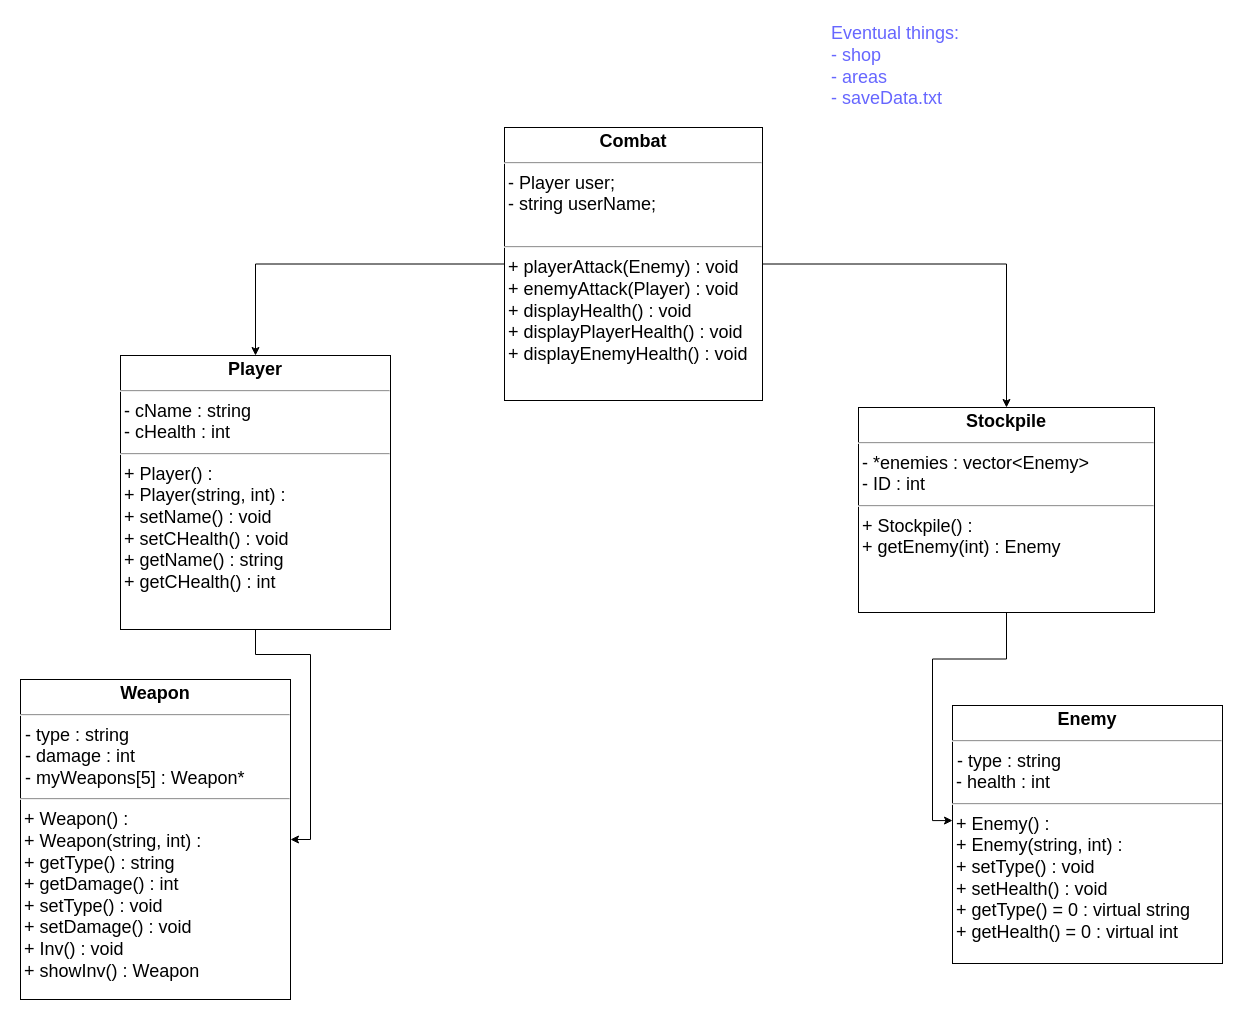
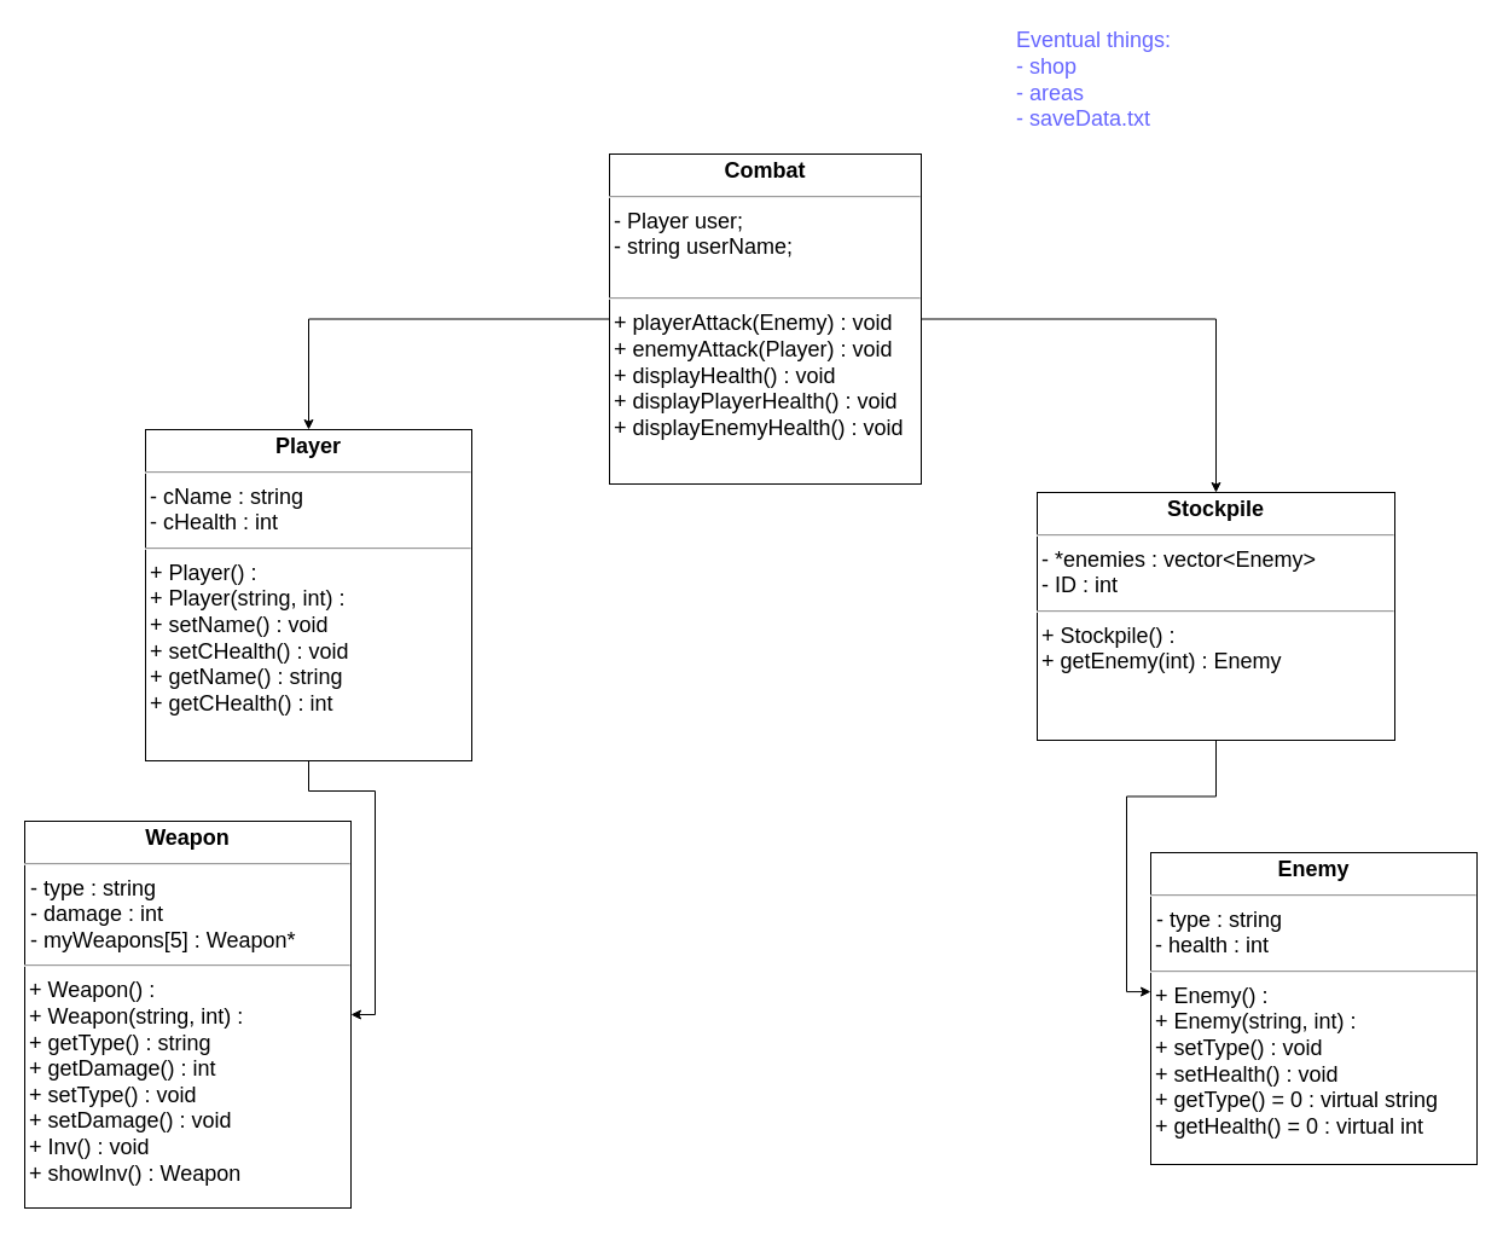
- <mxCell id="9" value="Eventual things:&lt;br&gt;- shop&lt;br&gt;- areas&lt;br&gt;- saveData.txt&lt;br&gt;" style="text;html=1;align=left;verticalAlign=middle;resizable=0;points=[];autosize=1;strokeColor=none;fillColor=none;fontSize=18;fontColor=#6666FF;" parent="1" vertex="1"><mxGeometry x="829" y="20" width="138" height="92" as="geometry" /></mxCell>
+ <mxCell id="9" value="Eventual things:&lt;br&gt;- shop&lt;br&gt;- areas&lt;br&gt;- saveData.txt&lt;br&gt;" style="text;html=1;align=left;verticalAlign=middle;resizable=0;points=[];autosize=1;strokeColor=none;fillColor=none;fontSize=18;fontColor=#6666FF;" parent="1" vertex="1"><mxGeometry x="839" y="20" width="138" height="92" as="geometry" /></mxCell>
